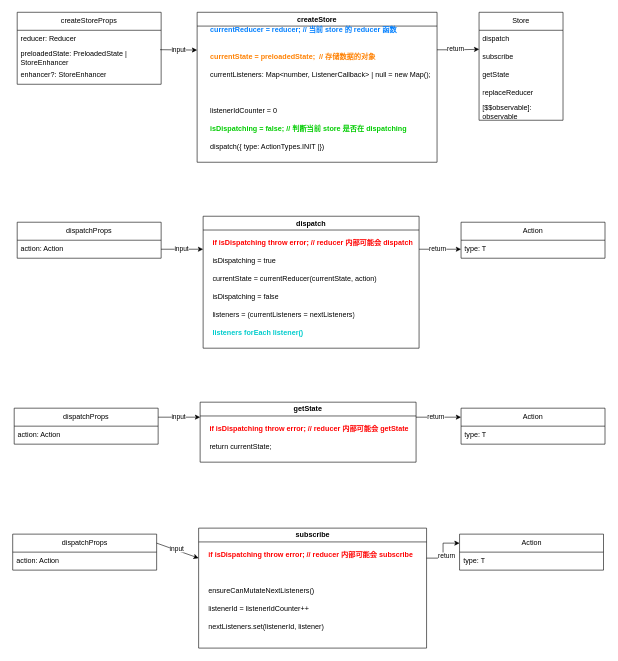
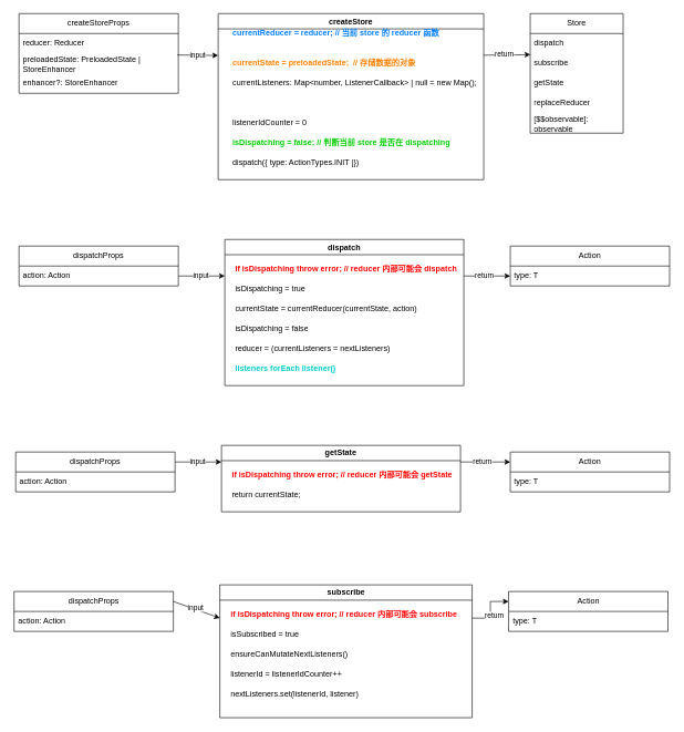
- <mxCell id="28" value="listeners = (currentListeners = nextListeners)" style="text;strokeColor=none;fillColor=none;align=left;verticalAlign=middle;spacingLeft=4;spacingRight=4;overflow=hidden;points=[[0,0.5],[1,0.5]];portConstraint=eastwest;rotatable=0;whiteSpace=wrap;html=1;" vertex="1" parent="23"><mxGeometry x="10" y="150" width="290" height="30" as="geometry" /></mxCell>
+ <mxCell id="28" value="reducer = (currentListeners = nextListeners)" style="text;strokeColor=none;fillColor=none;align=left;verticalAlign=middle;spacingLeft=4;spacingRight=4;overflow=hidden;points=[[0,0.5],[1,0.5]];portConstraint=eastwest;rotatable=0;whiteSpace=wrap;html=1;" vertex="1" parent="23"><mxGeometry x="10" y="150" width="290" height="30" as="geometry" /></mxCell>
+ <mxCell id="50" value="isSubscribed = true" style="text;strokeColor=none;fillColor=none;align=left;verticalAlign=middle;spacingLeft=4;spacingRight=4;overflow=hidden;points=[[0,0.5],[1,0.5]];portConstraint=eastwest;rotatable=0;whiteSpace=wrap;html=1;" vertex="1" parent="49"><mxGeometry x="10" y="60" width="130" height="30" as="geometry" /></mxCell>
